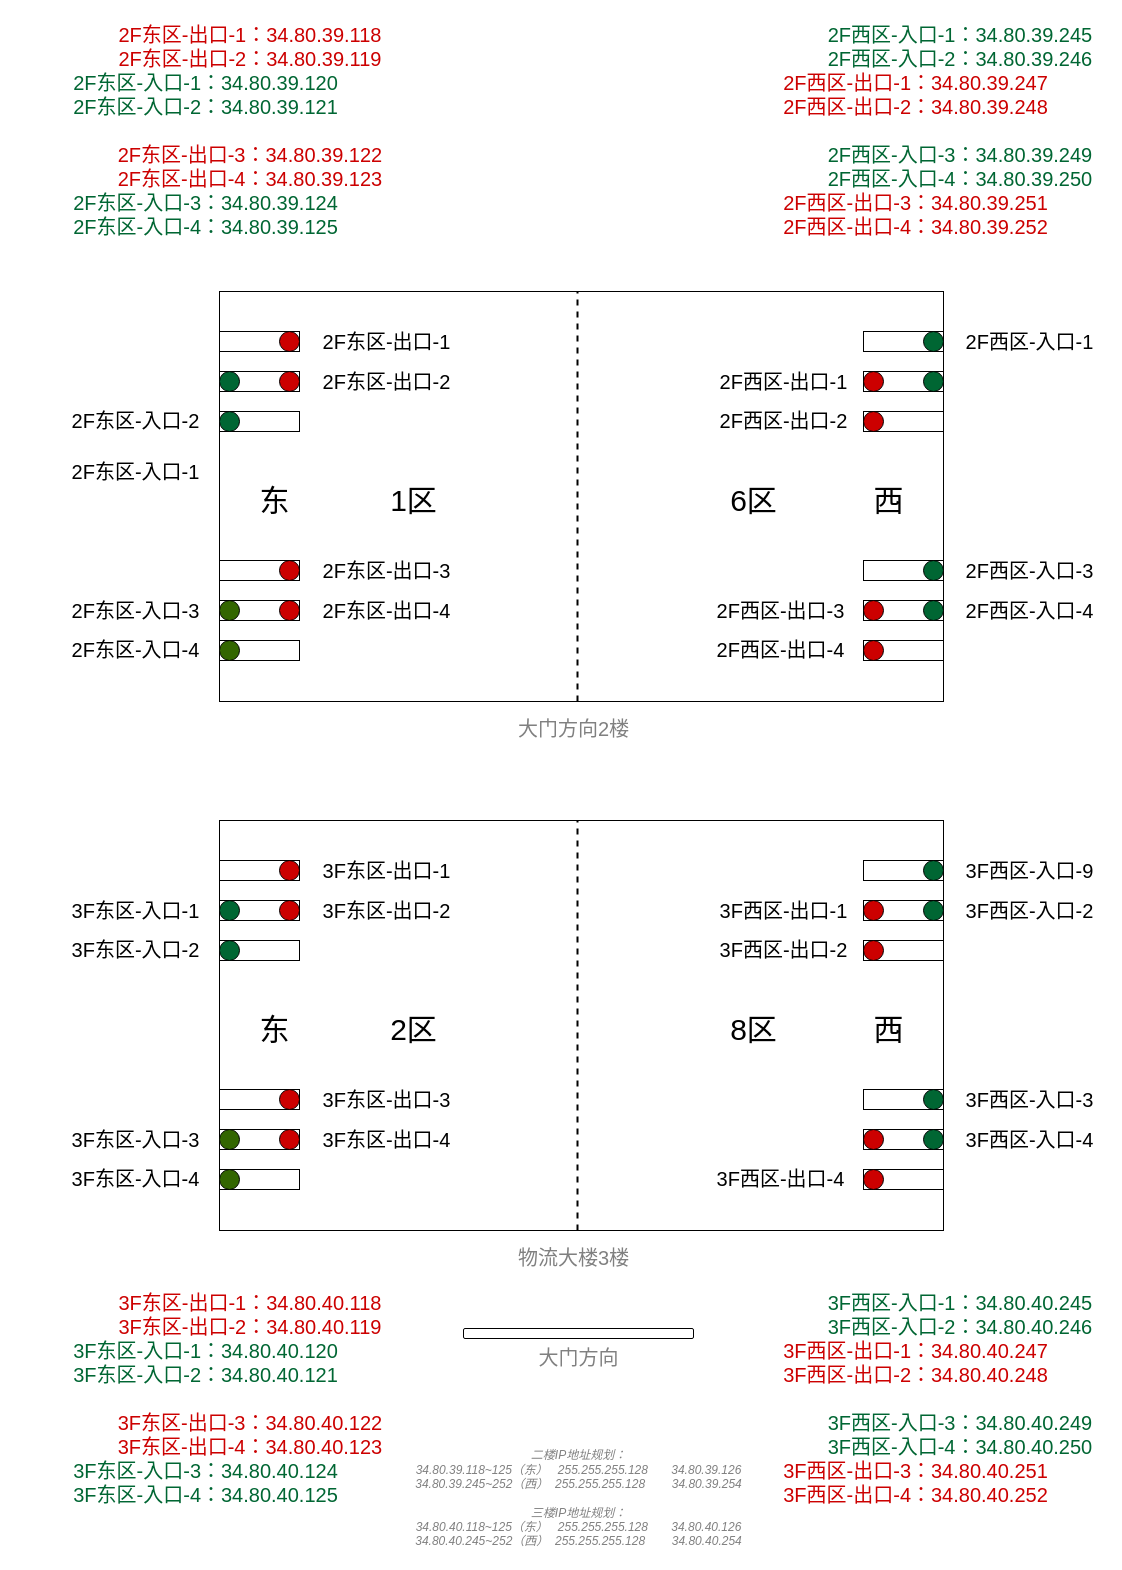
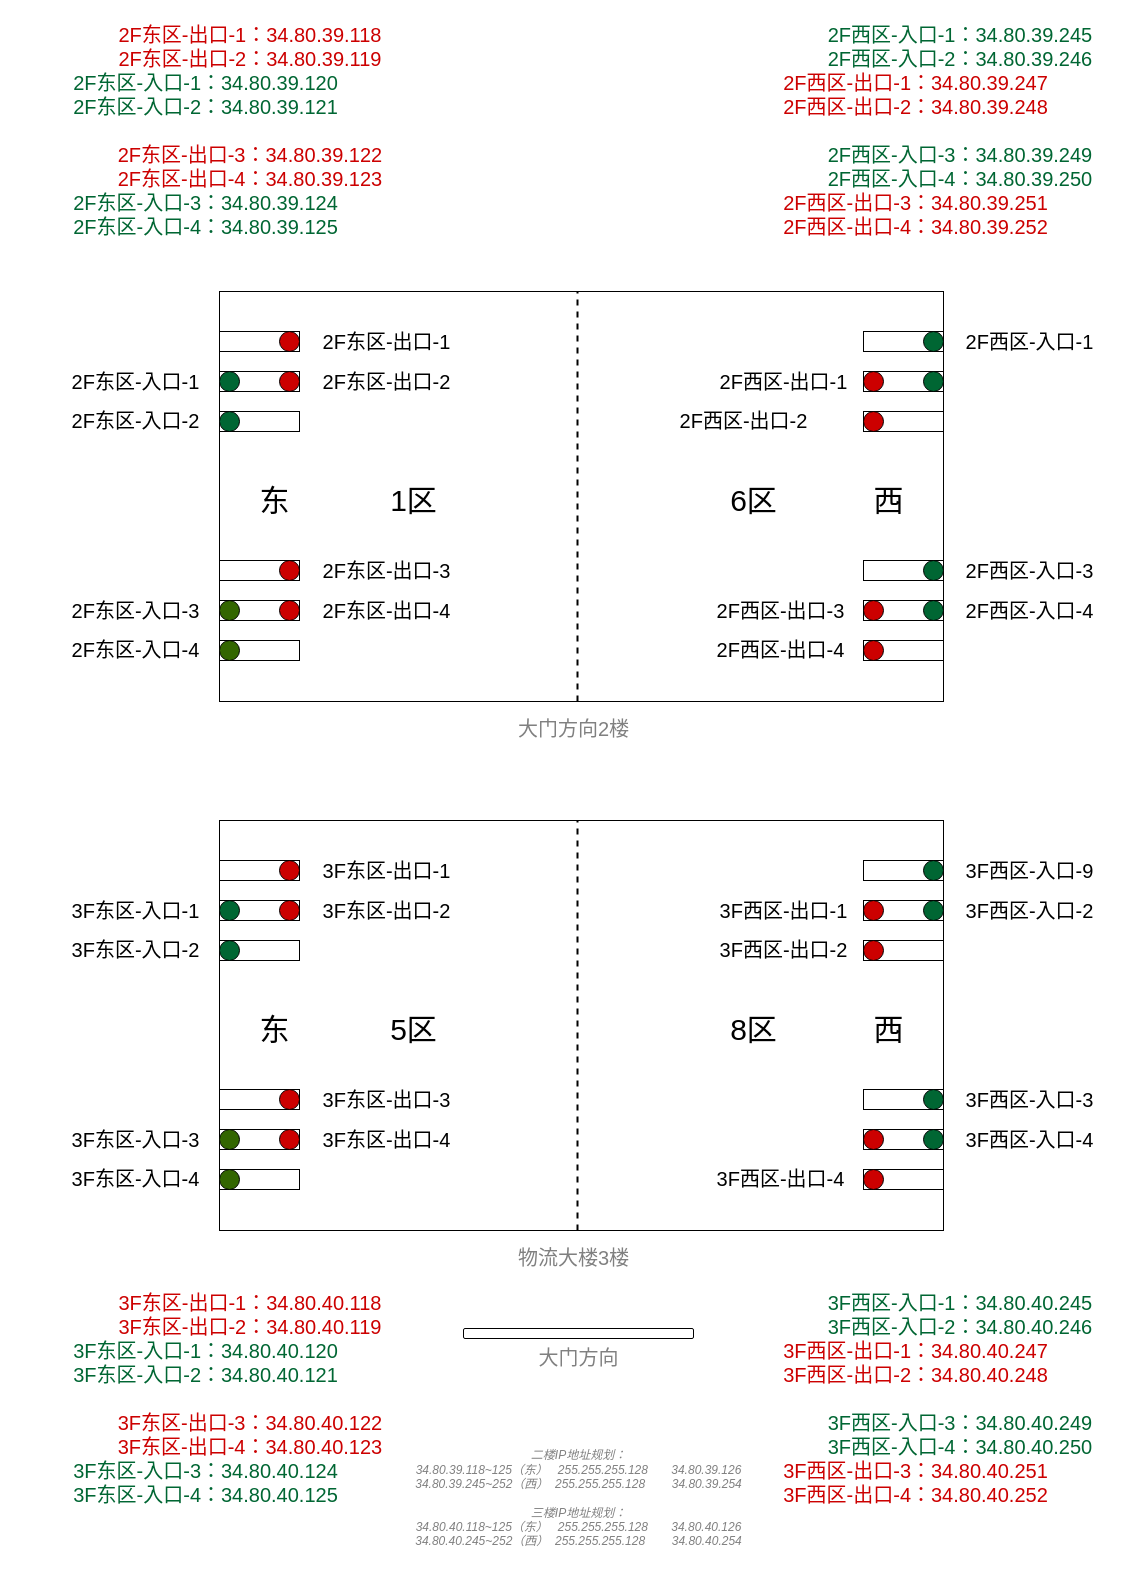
- <mxCell id="48" value="2F西区-出口-2" style="text;html=1;resizable=0;autosize=1;align=center;verticalAlign=middle;points=[];fillColor=none;strokeColor=none;rounded=0;fontSize=20;" parent="1" vertex="1"><mxGeometry x="713" y="405" width="140" height="30" as="geometry" /></mxCell>
+ <mxCell id="48" value="2F西区-出口-2" style="text;html=1;resizable=0;autosize=1;align=center;verticalAlign=middle;points=[];fillColor=none;strokeColor=none;rounded=0;fontSize=20;" parent="1" vertex="1"><mxGeometry x="673" y="405" width="140" height="30" as="geometry" /></mxCell>
- <mxCell id="41" value="2F东区-入口-1" style="text;html=1;resizable=0;autosize=1;align=center;verticalAlign=middle;points=[];fillColor=none;strokeColor=none;rounded=0;fontSize=20;" parent="1" vertex="1"><mxGeometry x="65" y="456" width="140" height="30" as="geometry" /></mxCell>
+ <mxCell id="41" value="2F东区-入口-1" style="text;html=1;resizable=0;autosize=1;align=center;verticalAlign=middle;points=[];fillColor=none;strokeColor=none;rounded=0;fontSize=20;" parent="1" vertex="1"><mxGeometry x="65" y="366" width="140" height="30" as="geometry" /></mxCell>
- <mxCell id="98" value="2区" style="text;html=1;resizable=0;autosize=1;align=center;verticalAlign=middle;points=[];fillColor=none;strokeColor=none;rounded=0;fontSize=30;" parent="1" vertex="1"><mxGeometry x="383" y="1009" width="60" height="40" as="geometry" /></mxCell>
+ <mxCell id="98" value="5区" style="text;html=1;resizable=0;autosize=1;align=center;verticalAlign=middle;points=[];fillColor=none;strokeColor=none;rounded=0;fontSize=30;" parent="1" vertex="1"><mxGeometry x="383" y="1009" width="60" height="40" as="geometry" /></mxCell>
